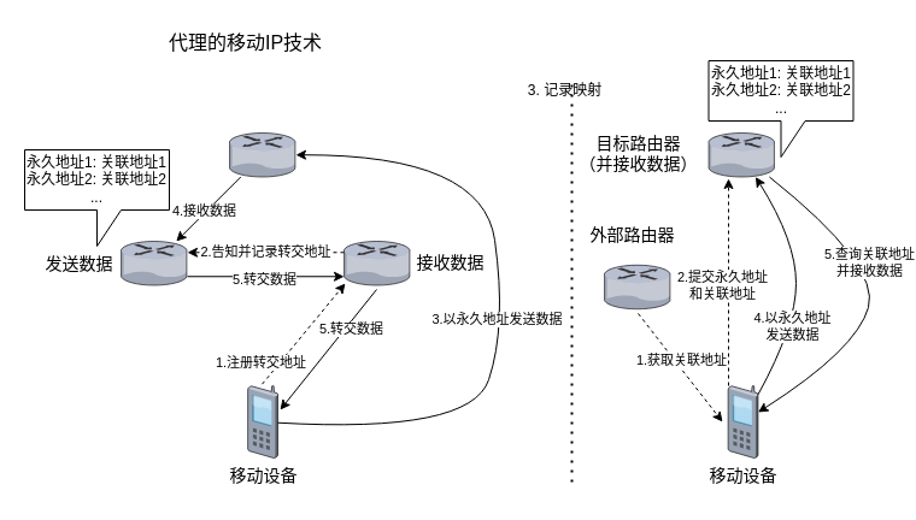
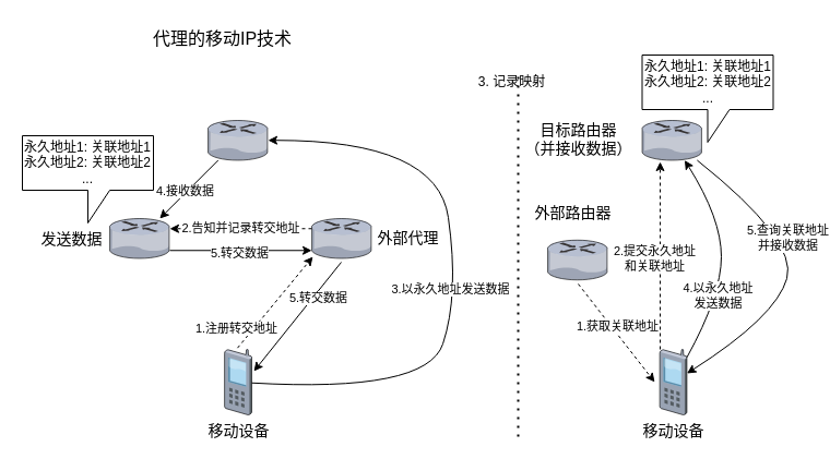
- <mxCell id="7" value="接收数据" style="text;html=1;align=center;verticalAlign=middle;resizable=0;points=[];autosize=1;strokeColor=none;fillColor=none;fontSize=14;" parent="1" vertex="1"><mxGeometry x="333" y="203" width="80" height="30" as="geometry" /></mxCell>
+ <mxCell id="7" value="外部代理" style="text;html=1;align=center;verticalAlign=middle;resizable=0;points=[];autosize=1;strokeColor=none;fillColor=none;fontSize=14;" parent="1" vertex="1"><mxGeometry x="333" y="203" width="80" height="30" as="geometry" /></mxCell>
